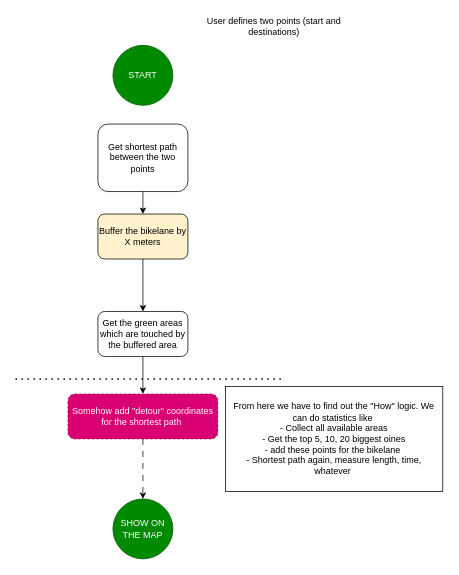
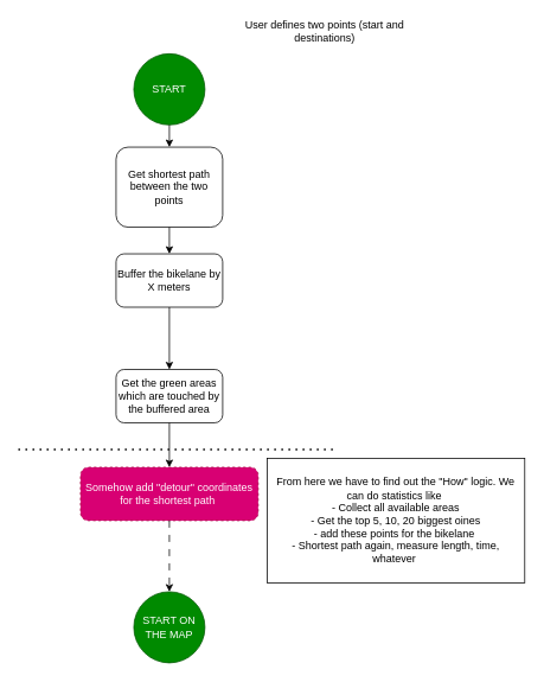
+ <mxCell id="4" value="" style="endArrow=classic;html=1;rounded=0;exitX=0.5;exitY=1;exitDx=0;exitDy=0;entryX=0.5;entryY=0;entryDx=0;entryDy=0;" parent="1" source="2" target="5" edge="1"><mxGeometry width="50" height="50" relative="1" as="geometry"><mxPoint x="190" y="435" as="sourcePoint" /><mxPoint x="190" y="185" as="targetPoint" /></mxGeometry></mxCell>
- <mxCell id="7" value="Buffer the bikelane by X meters" style="rounded=1;whiteSpace=wrap;html=1;fillColor=#fff2cc;" parent="1" vertex="1"><mxGeometry x="130" y="285" width="120" height="60" as="geometry" /></mxCell>
+ <mxCell id="7" value="Buffer the bikelane by X meters" style="rounded=1;whiteSpace=wrap;html=1;" parent="1" vertex="1"><mxGeometry x="130" y="285" width="120" height="60" as="geometry" /></mxCell>
- <mxCell id="15" value="SHOW ON THE MAP" style="ellipse;whiteSpace=wrap;html=1;aspect=fixed;fillColor=#008a00;fontColor=#ffffff;strokeColor=#005700;" parent="1" vertex="1"><mxGeometry x="150" y="665" width="80" height="80" as="geometry" /></mxCell>
+ <mxCell id="15" value="START ON THE MAP" style="ellipse;whiteSpace=wrap;html=1;aspect=fixed;fillColor=#008a00;fontColor=#ffffff;strokeColor=#005700;" parent="1" vertex="1"><mxGeometry x="150" y="665" width="80" height="80" as="geometry" /></mxCell>
